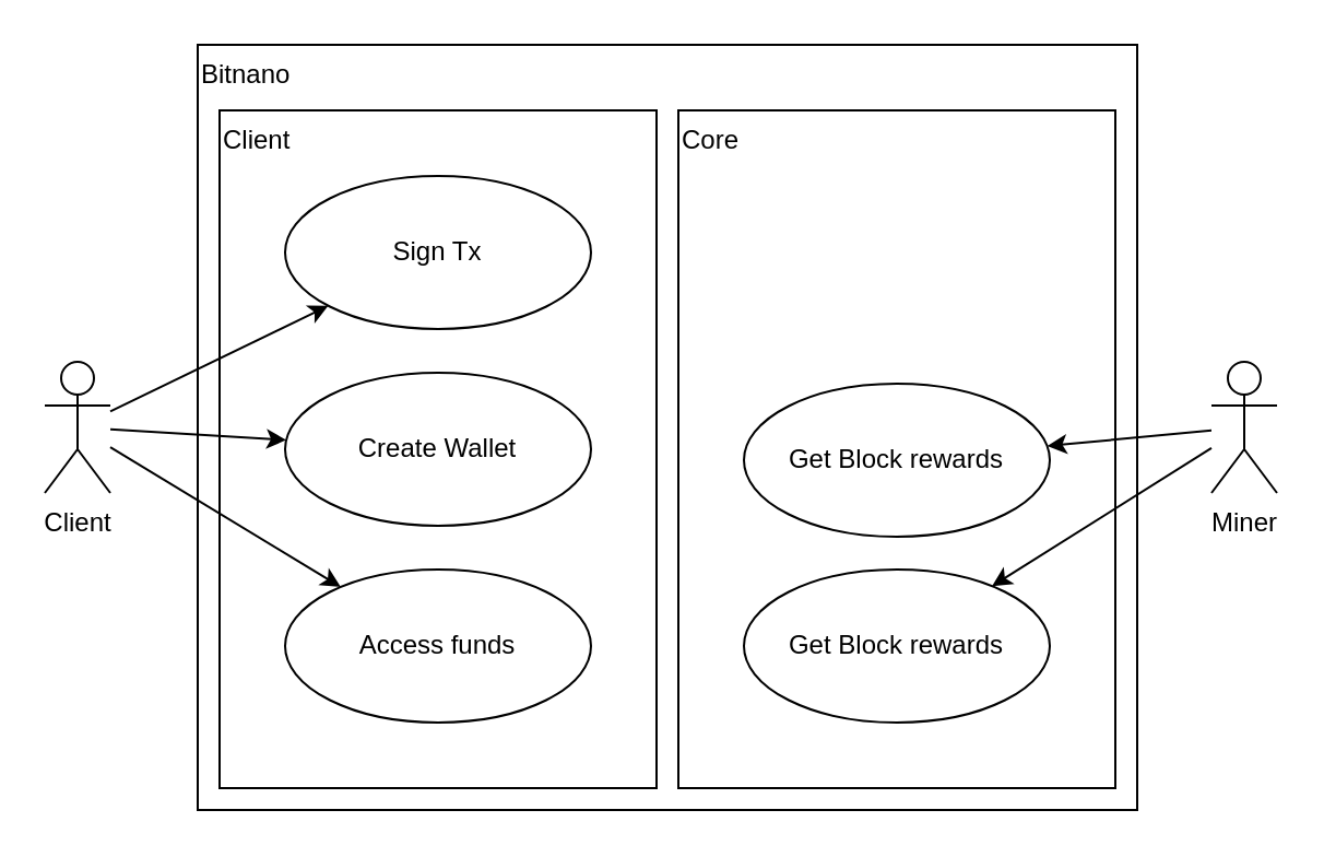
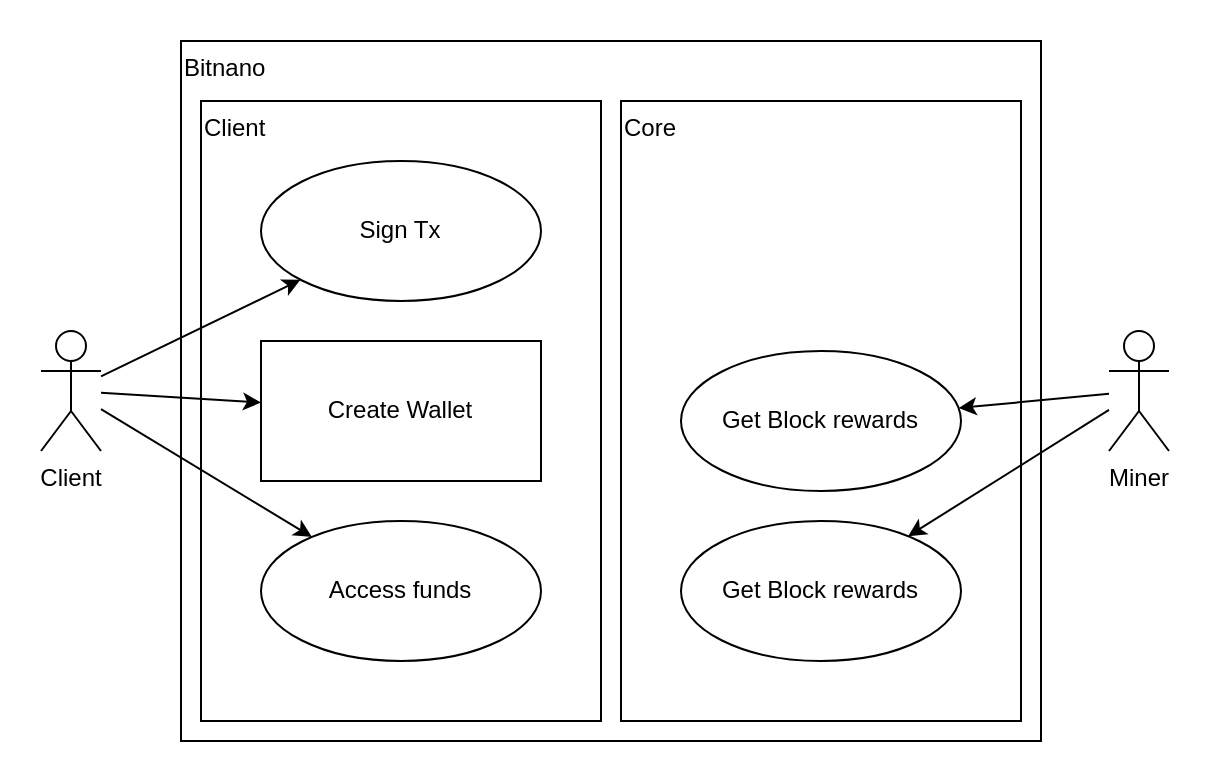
- <mxCell id="8" value="Create Wallet" style="ellipse;whiteSpace=wrap;html=1;" vertex="1" parent="1"><mxGeometry x="130" y="170" width="140" height="70" as="geometry" /></mxCell>
+ <mxCell id="8" value="Create Wallet" style="whiteSpace=wrap;html=1;rounded=0;" vertex="1" parent="1"><mxGeometry x="130" y="170" width="140" height="70" as="geometry" /></mxCell>
